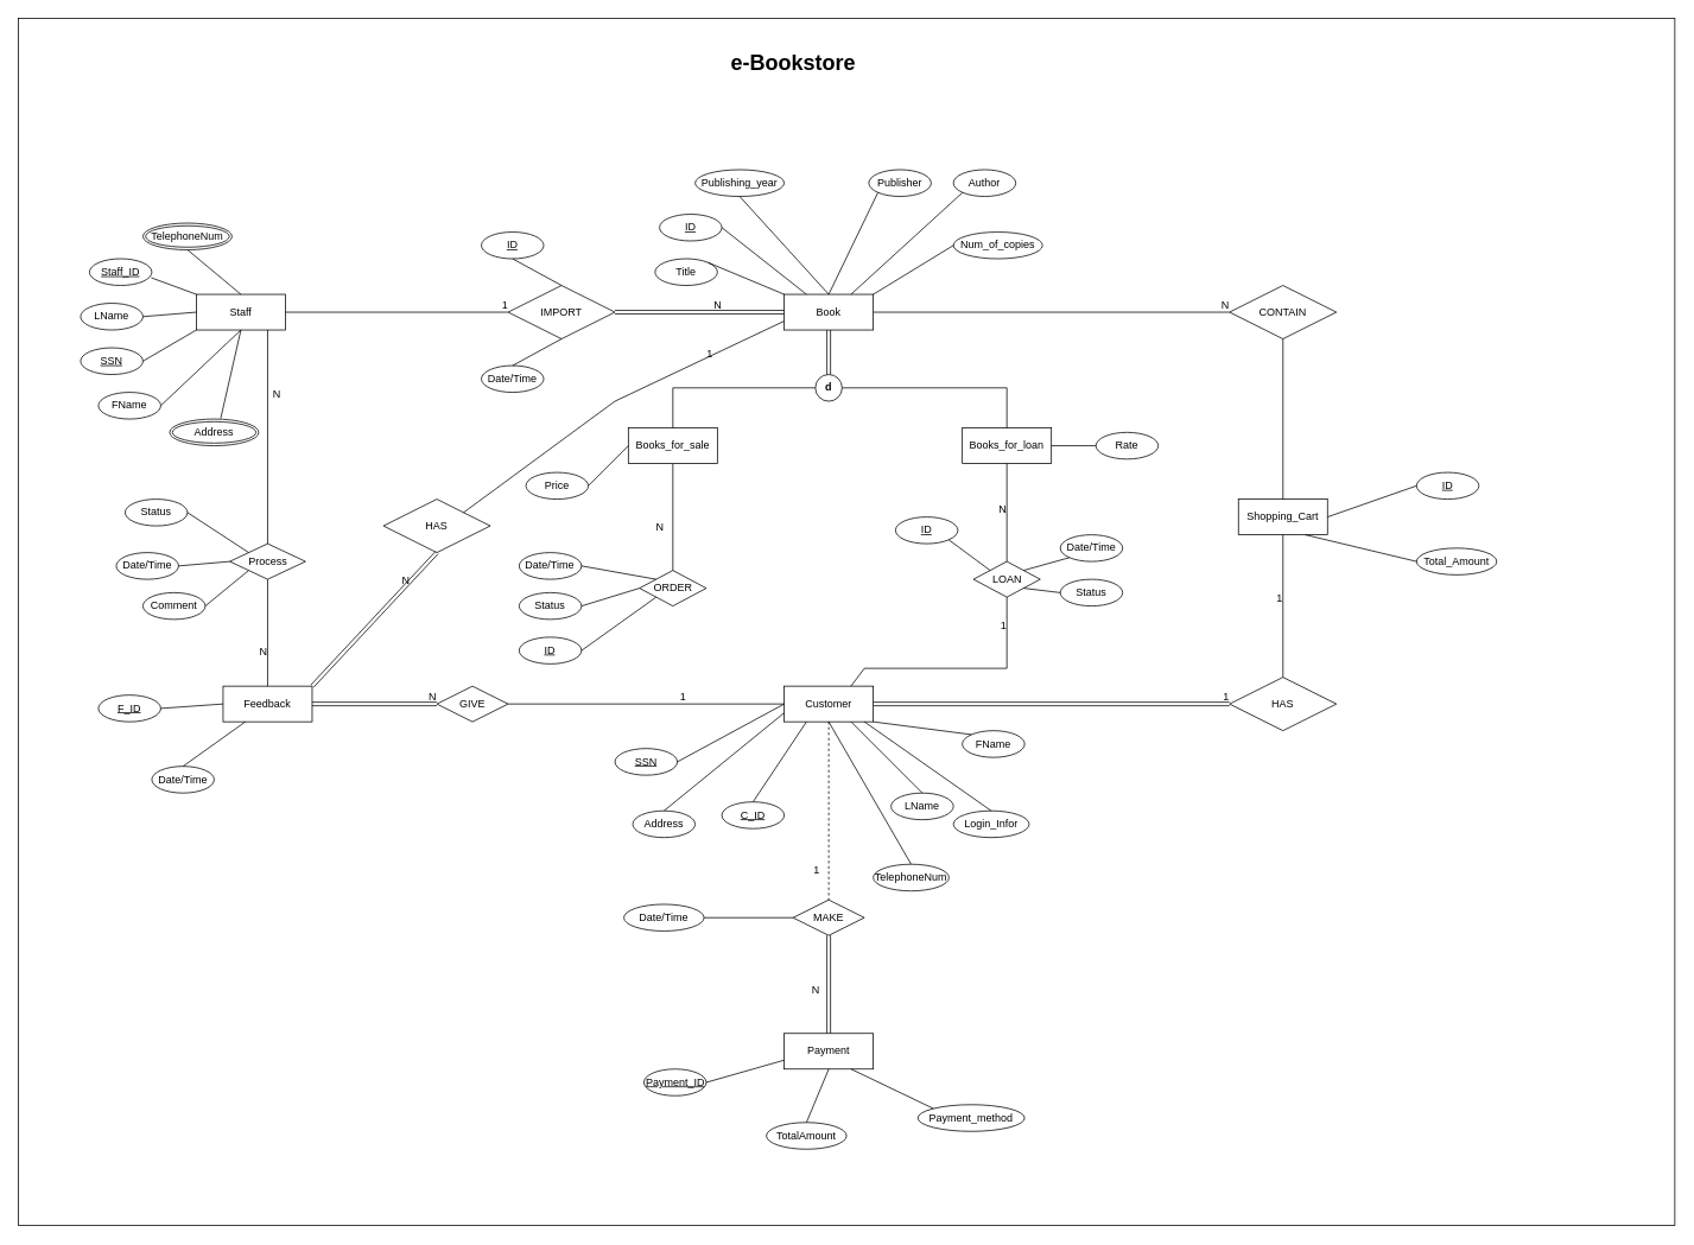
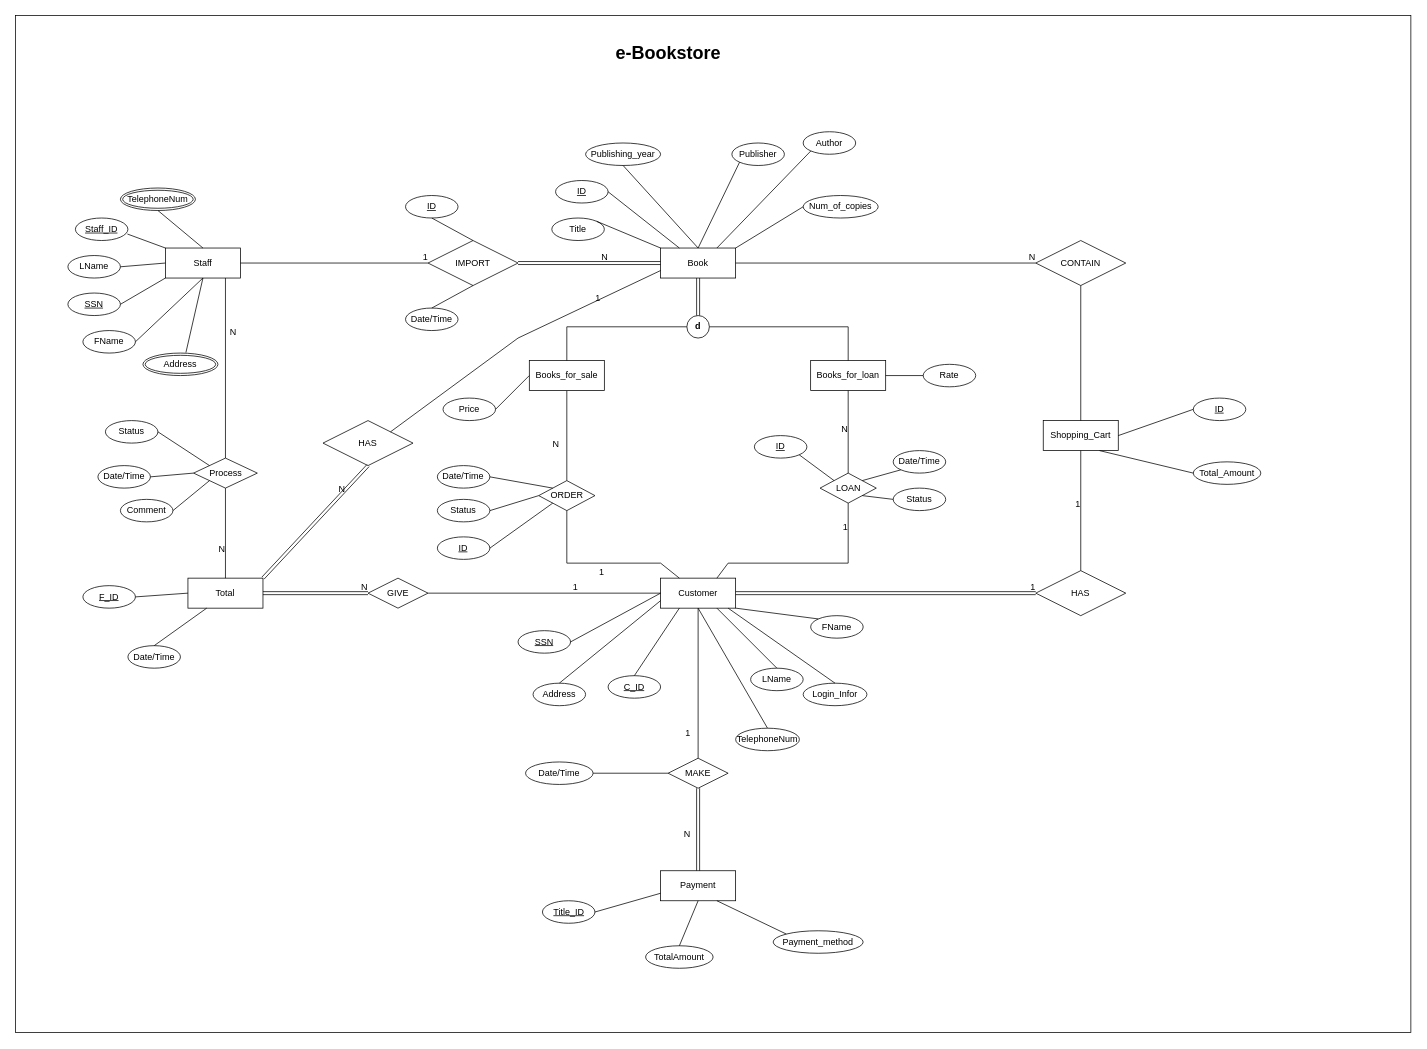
- <mxCell id="53" value="Author" style="ellipse;whiteSpace=wrap;html=1;align=center;" vertex="1" parent="1"><mxGeometry x="1070" y="190" width="70" height="30" as="geometry" /></mxCell>
+ <mxCell id="53" value="Author" style="ellipse;whiteSpace=wrap;html=1;align=center;" vertex="1" parent="1"><mxGeometry x="1070" y="175" width="70" height="30" as="geometry" /></mxCell>
+ <mxCell id="40" value="" style="endArrow=none;html=1;rounded=0;exitX=0.5;exitY=1;exitDx=0;exitDy=0;entryX=0.25;entryY=0;entryDx=0;entryDy=0;" edge="1" parent="1" source="37" target="3"><mxGeometry relative="1" as="geometry"><mxPoint x="930" y="640" as="sourcePoint" /><mxPoint x="930" y="750" as="targetPoint" /><Array as="points"><mxPoint x="755" y="750" /><mxPoint x="880" y="750" /></Array></mxGeometry></mxCell>
+ <mxCell id="41" value="1" style="resizable=0;html=1;align=right;verticalAlign=bottom;" connectable="0" vertex="1" parent="40"><mxGeometry x="1" relative="1" as="geometry"><mxPoint x="-100" as="offset" /></mxGeometry></mxCell>
- <mxCell id="96" value="Feedback" style="whiteSpace=wrap;html=1;align=center;" vertex="1" parent="1"><mxGeometry x="250" y="770" width="100" height="40" as="geometry" /></mxCell>
+ <mxCell id="96" value="Total" style="whiteSpace=wrap;html=1;align=center;" vertex="1" parent="1"><mxGeometry x="250" y="770" width="100" height="40" as="geometry" /></mxCell>
- <mxCell id="130" value="" style="endArrow=none;html=1;rounded=0;entryX=0.5;entryY=0;entryDx=0;entryDy=0;exitX=0.5;exitY=1;exitDx=0;exitDy=0;dashed=1;" edge="1" parent="1" source="3" target="127"><mxGeometry relative="1" as="geometry"><mxPoint x="890" y="1030" as="sourcePoint" /><mxPoint x="1050" y="1030" as="targetPoint" /></mxGeometry></mxCell>
+ <mxCell id="130" value="" style="endArrow=none;html=1;rounded=0;entryX=0.5;entryY=0;entryDx=0;entryDy=0;exitX=0.5;exitY=1;exitDx=0;exitDy=0;" edge="1" parent="1" source="3" target="127"><mxGeometry relative="1" as="geometry"><mxPoint x="890" y="1030" as="sourcePoint" /><mxPoint x="1050" y="1030" as="targetPoint" /></mxGeometry></mxCell>
- <mxCell id="132" value="&lt;u&gt;Payment_ID&lt;/u&gt;" style="ellipse;whiteSpace=wrap;html=1;align=center;" vertex="1" parent="1"><mxGeometry x="722.5" y="1200" width="70" height="30" as="geometry" /></mxCell>
+ <mxCell id="132" value="&lt;u&gt;Title_ID&lt;/u&gt;" style="ellipse;whiteSpace=wrap;html=1;align=center;" vertex="1" parent="1"><mxGeometry x="722.5" y="1200" width="70" height="30" as="geometry" /></mxCell>
